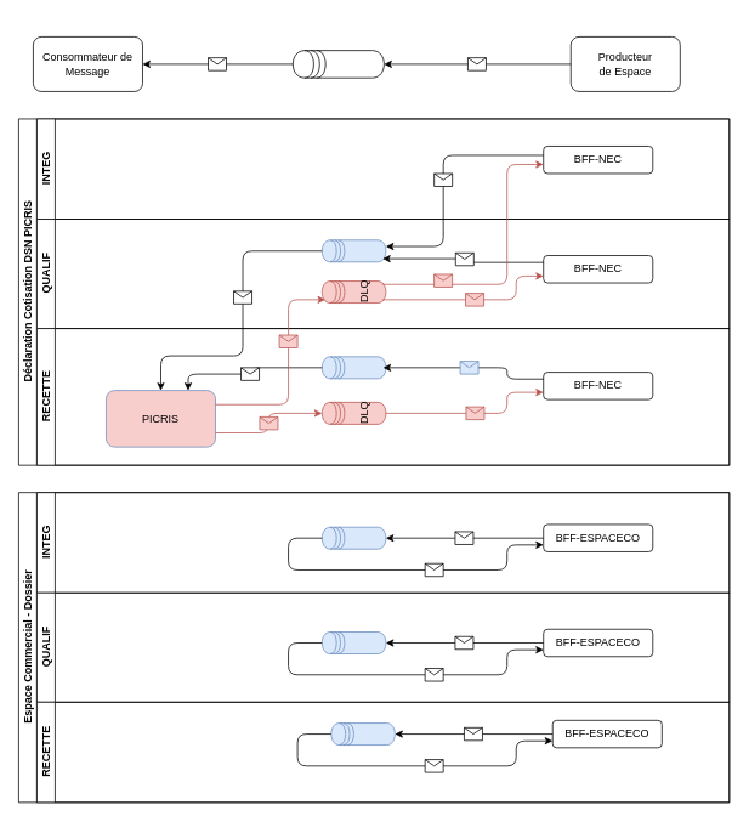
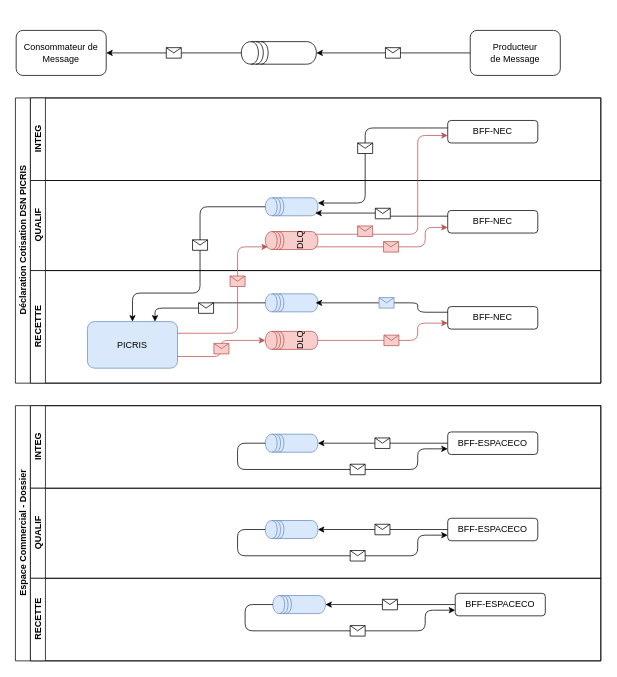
- <mxCell id="2" value="Consommateur de Message" style="rounded=1;whiteSpace=wrap;html=1;" parent="1" vertex="1"><mxGeometry x="36" y="40" width="120" height="60" as="geometry" /></mxCell>
+ <mxCell id="2" value="Consommateur de Message" style="rounded=1;whiteSpace=wrap;html=1;" parent="1" vertex="1"><mxGeometry x="21" y="40" width="120" height="60" as="geometry" /></mxCell>
- <mxCell id="3" value="&lt;div&gt;Producteur&lt;/div&gt;&lt;div&gt;de Espace&lt;br&gt;&lt;/div&gt;" style="rounded=1;whiteSpace=wrap;html=1;" parent="1" vertex="1"><mxGeometry x="626" y="40" width="120" height="60" as="geometry" /></mxCell>
+ <mxCell id="3" value="&lt;div&gt;Producteur&lt;/div&gt;&lt;div&gt;de Message&lt;br&gt;&lt;/div&gt;" style="rounded=1;whiteSpace=wrap;html=1;" parent="1" vertex="1"><mxGeometry x="626" y="40" width="120" height="60" as="geometry" /></mxCell>
- <mxCell id="17" value="PICRIS" style="rounded=1;whiteSpace=wrap;html=1;fillColor=#f8cecc;strokeColor=#6c8ebf;" parent="16" vertex="1"><mxGeometry x="76" y="68" width="120" height="62" as="geometry" /></mxCell>
+ <mxCell id="17" value="PICRIS" style="rounded=1;whiteSpace=wrap;html=1;fillColor=#dae8fc;strokeColor=#6c8ebf;" parent="16" vertex="1"><mxGeometry x="76" y="68" width="120" height="62" as="geometry" /></mxCell>
